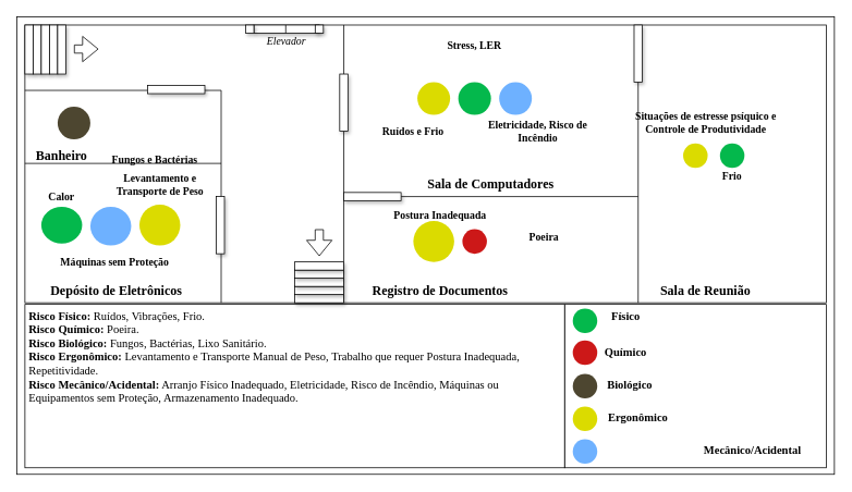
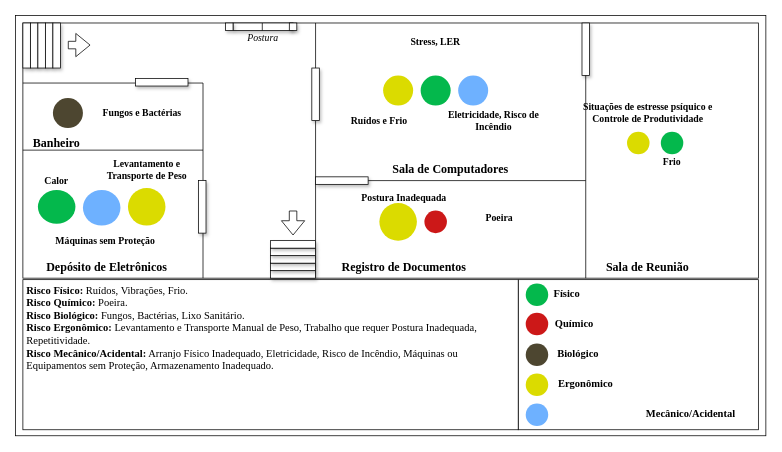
- <mxCell id="52" value="Elevador" style="text;html=1;strokeColor=none;fillColor=none;align=center;verticalAlign=middle;whiteSpace=wrap;rounded=0;shadow=1;fontFamily=Verdana;fontSize=13;fontStyle=2" parent="1" vertex="1"><mxGeometry x="330" y="40" width="40" height="20" as="geometry" /></mxCell>
+ <mxCell id="52" value="Postura" style="text;html=1;strokeColor=none;fillColor=none;align=center;verticalAlign=middle;whiteSpace=wrap;rounded=0;shadow=1;fontFamily=Verdana;fontSize=13;fontStyle=2" parent="1" vertex="1"><mxGeometry x="330" y="40" width="40" height="20" as="geometry" /></mxCell>
- <mxCell id="63" value="Fungos e Bactérias" style="text;html=1;strokeColor=none;fillColor=none;align=center;verticalAlign=middle;whiteSpace=wrap;rounded=0;shadow=1;fontFamily=Verdana;fontSize=13;fontStyle=1" parent="1" vertex="1"><mxGeometry x="114" y="185" width="150" height="20" as="geometry" /></mxCell>
+ <mxCell id="63" value="Fungos e Bactérias" style="text;html=1;strokeColor=none;fillColor=none;align=center;verticalAlign=middle;whiteSpace=wrap;rounded=0;shadow=1;fontFamily=Verdana;fontSize=13;fontStyle=1" parent="1" vertex="1"><mxGeometry x="114" y="140" width="150" height="20" as="geometry" /></mxCell>
- <mxCell id="36" value="Físico" style="text;html=1;strokeColor=none;fillColor=none;align=center;verticalAlign=middle;whiteSpace=wrap;rounded=0;shadow=1;fontFamily=Verdana;fontStyle=1;fontSize=14;" parent="1" vertex="1"><mxGeometry x="745" y="377" width="40" height="20" as="geometry" /></mxCell>
+ <mxCell id="36" value="Físico" style="text;html=1;strokeColor=none;fillColor=none;align=center;verticalAlign=middle;whiteSpace=wrap;rounded=0;shadow=1;fontFamily=Verdana;fontStyle=1;fontSize=14;" parent="1" vertex="1"><mxGeometry x="735" y="382" width="40" height="20" as="geometry" /></mxCell>
